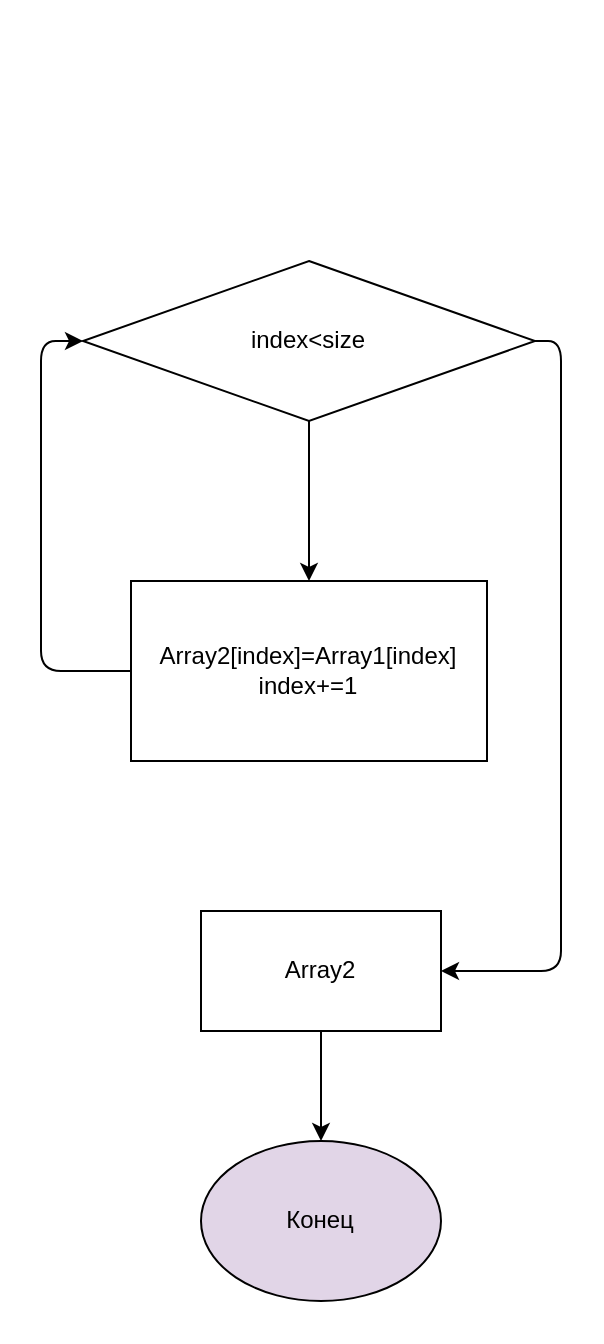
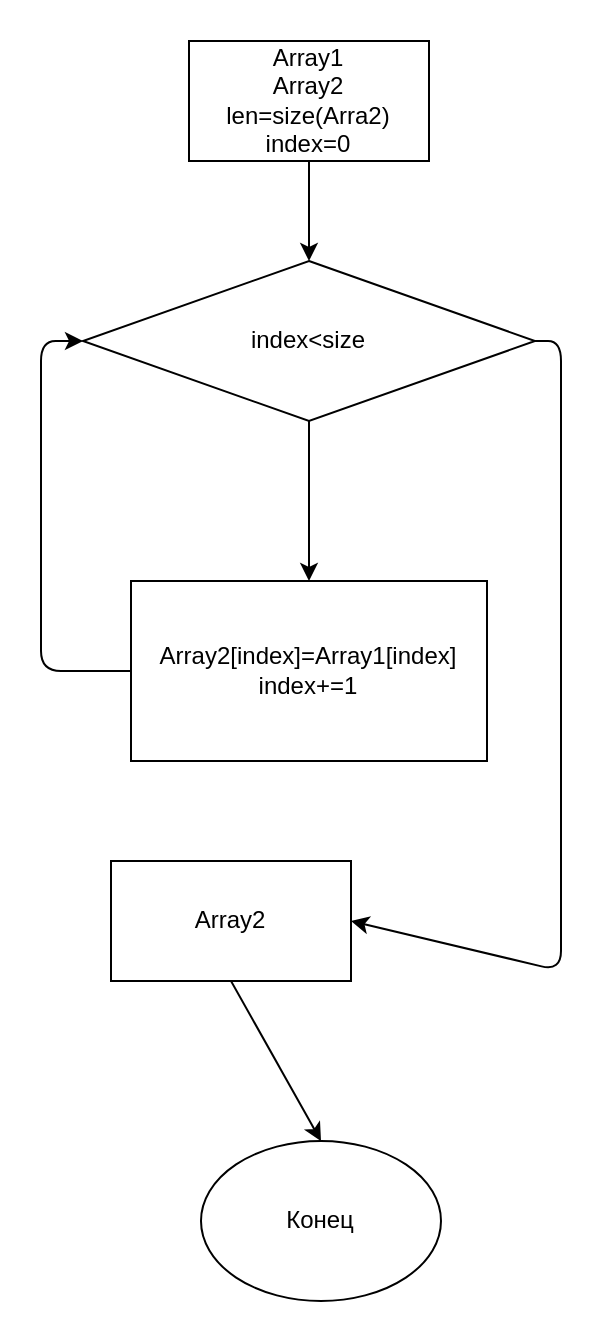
+ <mxCell id="3" value="Array1&lt;br&gt;Array2&lt;br&gt;len=size(Arra2)&lt;br&gt;index=0" style="rounded=0;whiteSpace=wrap;html=1;" vertex="1" parent="1"><mxGeometry x="94" y="20" width="120" height="60" as="geometry" /></mxCell>
+ <mxCell id="2" style="edgeStyle=none;html=1;exitX=0.5;exitY=1;exitDx=0;exitDy=0;entryX=0.5;entryY=0;entryDx=0;entryDy=0;" edge="1" parent="1" source="3" target="6"><mxGeometry relative="1" as="geometry" /></mxCell>
- <mxCell id="10" value="Array2" style="rounded=0;whiteSpace=wrap;html=1;" vertex="1" parent="1"><mxGeometry x="100" y="455" width="120" height="60" as="geometry" /></mxCell>
+ <mxCell id="10" value="Array2" style="rounded=0;whiteSpace=wrap;html=1;" vertex="1" parent="1"><mxGeometry x="55" y="430" width="120" height="60" as="geometry" /></mxCell>
- <mxCell id="11" value="Конец" style="ellipse;whiteSpace=wrap;html=1;fillColor=#e1d5e7;" vertex="1" parent="1"><mxGeometry x="100" y="570" width="120" height="80" as="geometry" /></mxCell>
+ <mxCell id="11" value="Конец" style="ellipse;whiteSpace=wrap;html=1;" vertex="1" parent="1"><mxGeometry x="100" y="570" width="120" height="80" as="geometry" /></mxCell>
